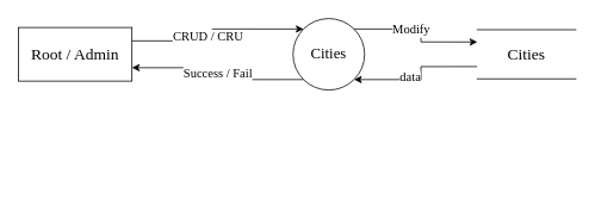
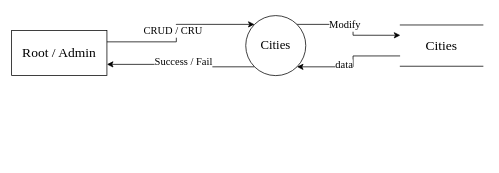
- <mxCell id="4" value="&lt;font style=&quot;font-size: 18px&quot;&gt;Root / Admin&lt;/font&gt;" style="rounded=0;whiteSpace=wrap;html=1;fontFamily=Times New Roman;" parent="1" vertex="1"><mxGeometry x="20" y="30" width="127" height="60" as="geometry" /></mxCell>
+ <mxCell id="4" value="&lt;font style=&quot;font-size: 18px&quot;&gt;Root / Admin&lt;/font&gt;" style="rounded=0;whiteSpace=wrap;html=1;fontFamily=Times New Roman;" parent="1" vertex="1"><mxGeometry x="15" y="40" width="127" height="60" as="geometry" /></mxCell>
